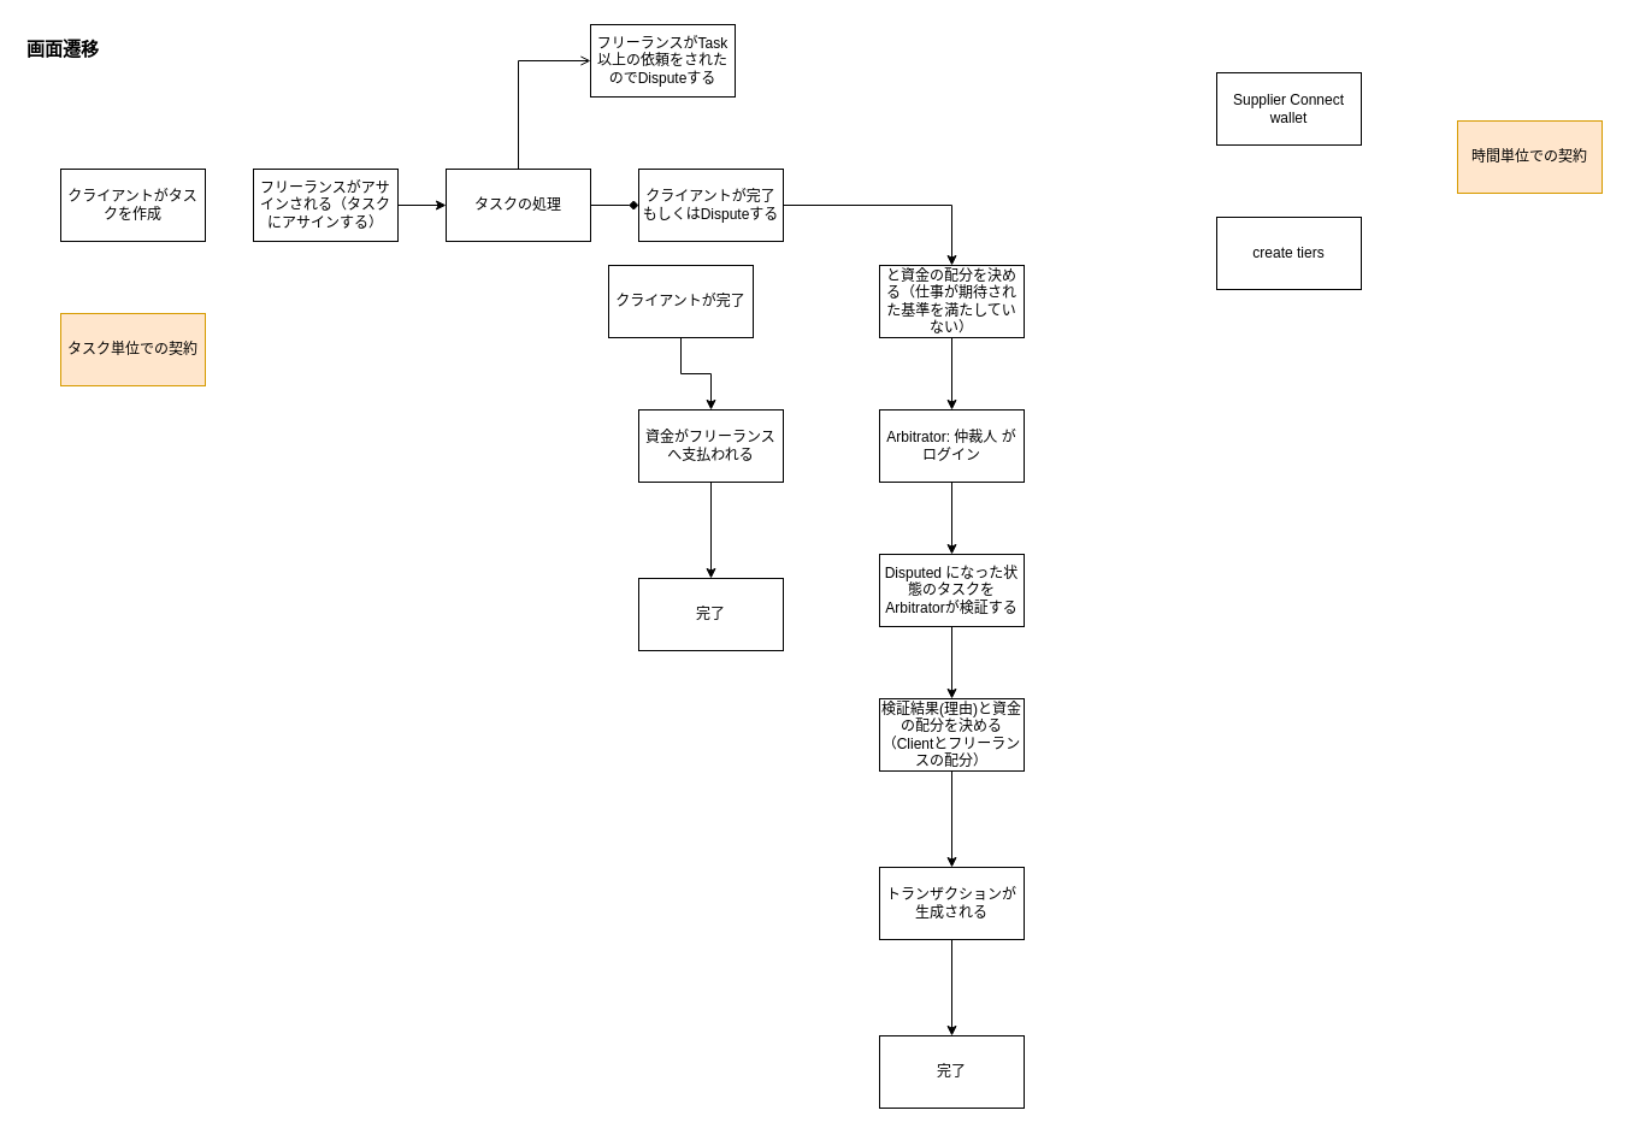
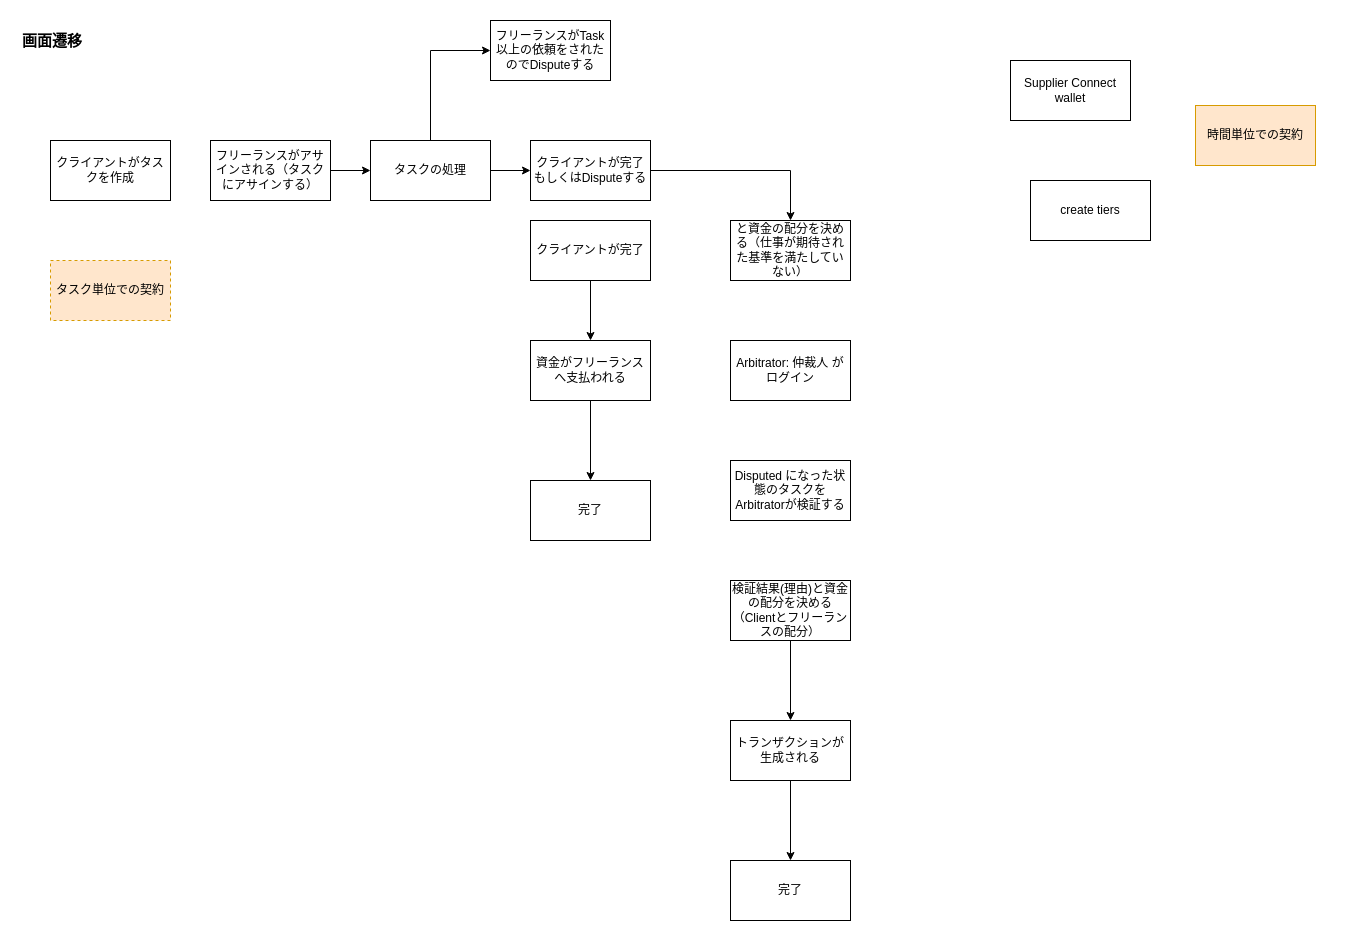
- <mxCell id="7" style="edgeStyle=orthogonalEdgeStyle;rounded=0;orthogonalLoop=1;jettySize=auto;html=1;entryX=0;entryY=0.5;entryDx=0;entryDy=0;endArrow=open;" parent="1" source="8" target="27" edge="1"><mxGeometry relative="1" as="geometry"><Array as="points"><mxPoint x="430" y="50" /></Array></mxGeometry></mxCell>
+ <mxCell id="7" style="edgeStyle=orthogonalEdgeStyle;rounded=0;orthogonalLoop=1;jettySize=auto;html=1;entryX=0;entryY=0.5;entryDx=0;entryDy=0;" parent="1" source="8" target="27" edge="1"><mxGeometry relative="1" as="geometry"><Array as="points"><mxPoint x="430" y="50" /></Array></mxGeometry></mxCell>
- <mxCell id="30" value="時間単位での契約" style="whiteSpace=wrap;html=1;fillColor=#ffe6cc;strokeColor=#d79b00;" parent="1" vertex="1"><mxGeometry x="1210" y="100" width="120" height="60" as="geometry" /></mxCell>
+ <mxCell id="30" value="時間単位での契約" style="whiteSpace=wrap;html=1;fillColor=#ffe6cc;strokeColor=#d79b00;" parent="1" vertex="1"><mxGeometry x="1195" y="105" width="120" height="60" as="geometry" /></mxCell>
- <mxCell id="6" style="edgeStyle=orthogonalEdgeStyle;rounded=0;orthogonalLoop=1;jettySize=auto;html=1;endArrow=diamond;" parent="1" source="8" target="10" edge="1"><mxGeometry relative="1" as="geometry" /></mxCell>
+ <mxCell id="6" style="edgeStyle=orthogonalEdgeStyle;rounded=0;orthogonalLoop=1;jettySize=auto;html=1;" parent="1" source="8" target="10" edge="1"><mxGeometry relative="1" as="geometry" /></mxCell>
- <mxCell id="29" value="create tiers" style="whiteSpace=wrap;html=1;" parent="1" vertex="1"><mxGeometry x="1010" y="180" width="120" height="60" as="geometry" /></mxCell>
+ <mxCell id="29" value="create tiers" style="whiteSpace=wrap;html=1;" parent="1" vertex="1"><mxGeometry x="1030" y="180" width="120" height="60" as="geometry" /></mxCell>
- <mxCell id="12" value="クライアントが完了" style="whiteSpace=wrap;html=1;" parent="1" vertex="1"><mxGeometry x="505" y="220" width="120" height="60" as="geometry" /></mxCell>
+ <mxCell id="12" value="クライアントが完了" style="whiteSpace=wrap;html=1;" parent="1" vertex="1"><mxGeometry x="530" y="220" width="120" height="60" as="geometry" /></mxCell>
- <mxCell id="31" value="タスク単位での契約" style="whiteSpace=wrap;html=1;fillColor=#ffe6cc;strokeColor=#d79b00;" parent="1" vertex="1"><mxGeometry x="50" y="260" width="120" height="60" as="geometry" /></mxCell>
+ <mxCell id="31" value="タスク単位での契約" style="whiteSpace=wrap;html=1;fillColor=#ffe6cc;strokeColor=#d79b00;dashed=1;" parent="1" vertex="1"><mxGeometry x="50" y="260" width="120" height="60" as="geometry" /></mxCell>
- <mxCell id="13" style="edgeStyle=orthogonalEdgeStyle;rounded=0;orthogonalLoop=1;jettySize=auto;html=1;entryX=0.5;entryY=0;entryDx=0;entryDy=0;" parent="1" source="14" target="16" edge="1"><mxGeometry relative="1" as="geometry" /></mxCell>
- <mxCell id="15" value="" style="edgeStyle=orthogonalEdgeStyle;rounded=0;orthogonalLoop=1;jettySize=auto;html=1;" parent="1" source="16" target="18" edge="1"><mxGeometry relative="1" as="geometry" /></mxCell>
- <mxCell id="17" value="" style="edgeStyle=orthogonalEdgeStyle;rounded=0;orthogonalLoop=1;jettySize=auto;html=1;" parent="1" source="18" target="20" edge="1"><mxGeometry relative="1" as="geometry" /></mxCell>
